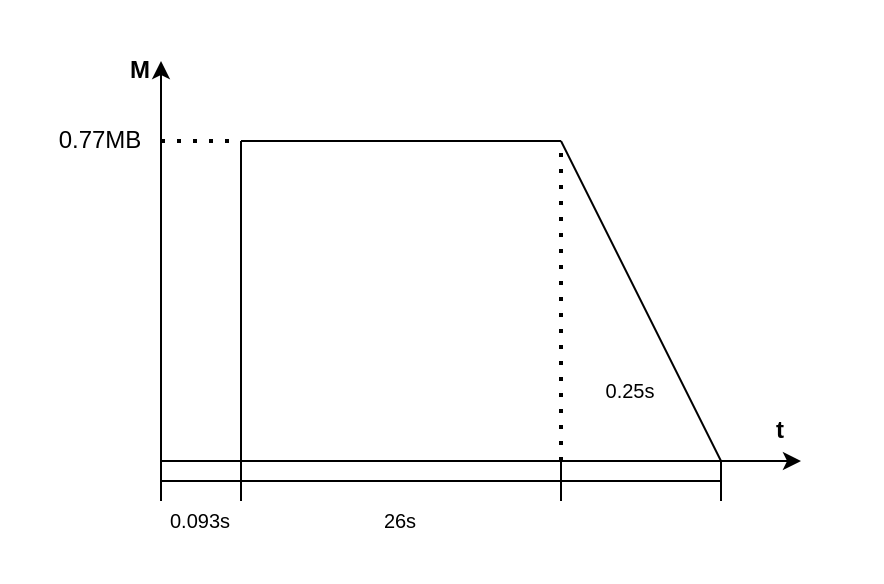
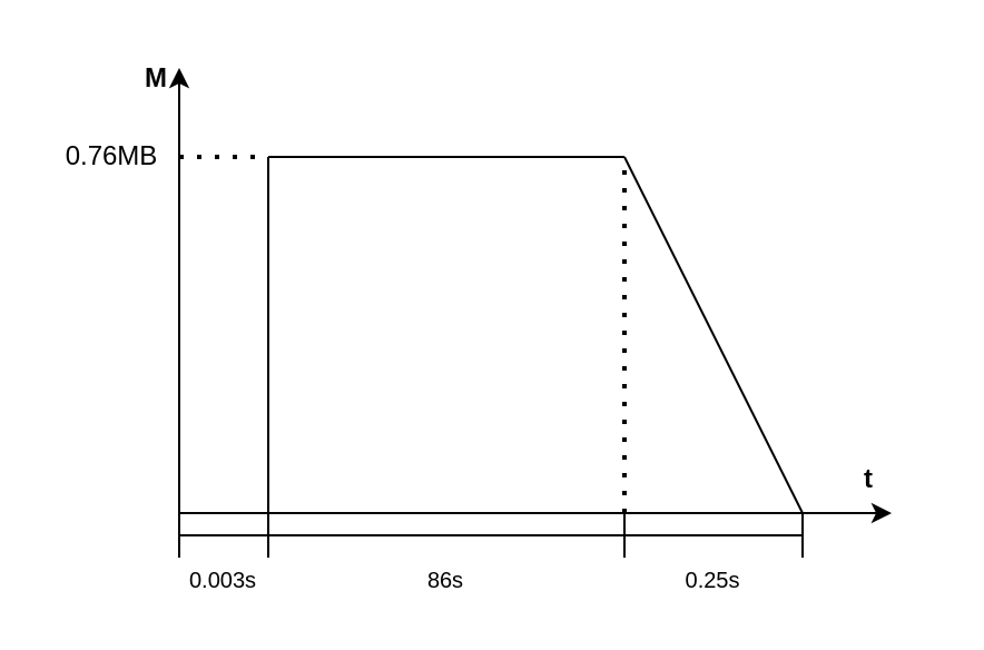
- <mxCell id="15" value="0.77MB" style="text;html=1;strokeColor=none;fillColor=none;align=center;verticalAlign=middle;whiteSpace=wrap;rounded=0;" vertex="1" parent="1"><mxGeometry x="20" y="60" width="60" height="20" as="geometry" /></mxCell>
+ <mxCell id="15" value="0.76MB" style="text;html=1;strokeColor=none;fillColor=none;align=center;verticalAlign=middle;whiteSpace=wrap;rounded=0;" vertex="1" parent="1"><mxGeometry x="20" y="60" width="60" height="20" as="geometry" /></mxCell>
- <mxCell id="11" value="&lt;font style=&quot;font-size: 10px;&quot;&gt;0.25s&lt;/font&gt;" style="text;html=1;strokeColor=none;fillColor=none;align=center;verticalAlign=middle;whiteSpace=wrap;rounded=0;" vertex="1" parent="1"><mxGeometry x="295" y="185" width="40" height="20" as="geometry" /></mxCell>
+ <mxCell id="11" value="&lt;font style=&quot;font-size: 10px;&quot;&gt;0.25s&lt;/font&gt;" style="text;html=1;strokeColor=none;fillColor=none;align=center;verticalAlign=middle;whiteSpace=wrap;rounded=0;" vertex="1" parent="1"><mxGeometry x="300" y="250" width="40" height="20" as="geometry" /></mxCell>
- <mxCell id="7" value="&lt;font style=&quot;font-size: 10px;&quot;&gt;0.093s&lt;/font&gt;" style="text;html=1;strokeColor=none;fillColor=none;align=center;verticalAlign=middle;whiteSpace=wrap;rounded=0;" vertex="1" parent="1"><mxGeometry x="80" y="250" width="40" height="20" as="geometry" /></mxCell>
+ <mxCell id="7" value="&lt;font style=&quot;font-size: 10px;&quot;&gt;0.003s&lt;/font&gt;" style="text;html=1;strokeColor=none;fillColor=none;align=center;verticalAlign=middle;whiteSpace=wrap;rounded=0;" vertex="1" parent="1"><mxGeometry x="80" y="250" width="40" height="20" as="geometry" /></mxCell>
- <mxCell id="9" value="&lt;font style=&quot;font-size: 10px;&quot;&gt;26s&lt;/font&gt;" style="text;html=1;strokeColor=none;fillColor=none;align=center;verticalAlign=middle;whiteSpace=wrap;rounded=0;" vertex="1" parent="1"><mxGeometry x="180" y="250" width="40" height="20" as="geometry" /></mxCell>
+ <mxCell id="9" value="&lt;font style=&quot;font-size: 10px;&quot;&gt;86s&lt;/font&gt;" style="text;html=1;strokeColor=none;fillColor=none;align=center;verticalAlign=middle;whiteSpace=wrap;rounded=0;" vertex="1" parent="1"><mxGeometry x="180" y="250" width="40" height="20" as="geometry" /></mxCell>
